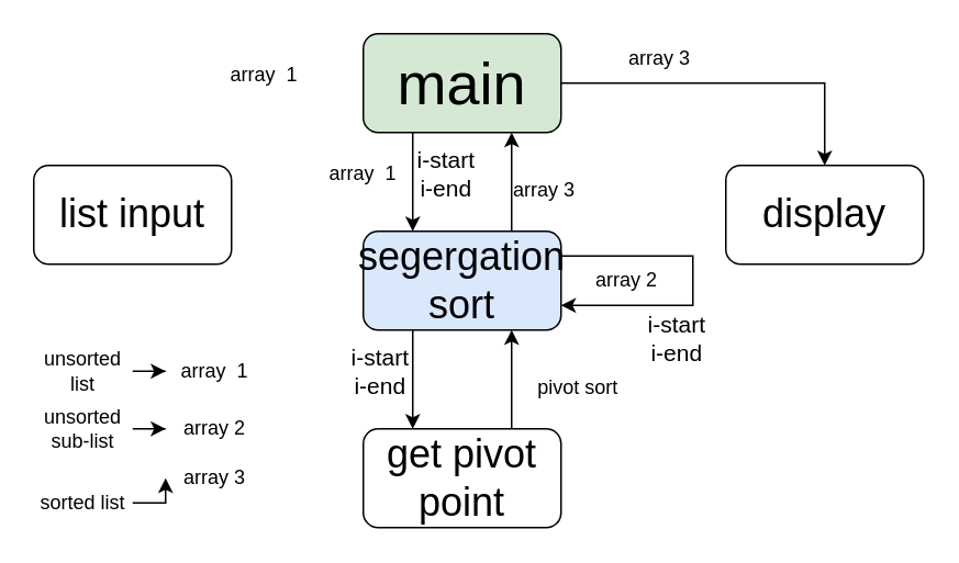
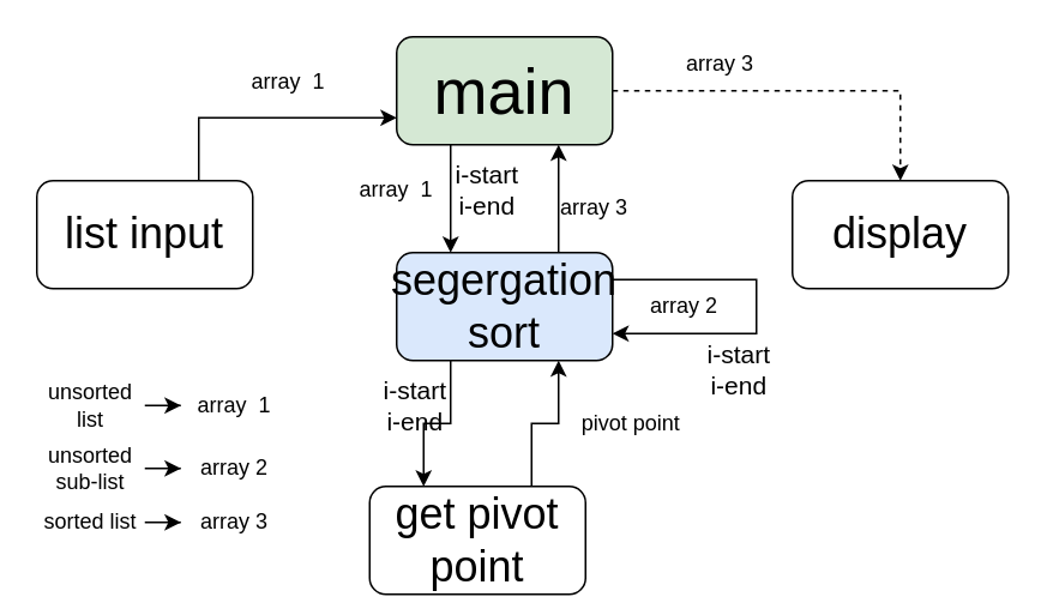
- <mxCell id="3" style="edgeStyle=orthogonalEdgeStyle;rounded=0;orthogonalLoop=1;jettySize=auto;html=1;exitX=1;exitY=0.5;exitDx=0;exitDy=0;entryX=0.5;entryY=0;entryDx=0;entryDy=0;" parent="1" source="4" target="20" edge="1"><mxGeometry relative="1" as="geometry" /></mxCell>
+ <mxCell id="3" style="edgeStyle=orthogonalEdgeStyle;rounded=0;orthogonalLoop=1;jettySize=auto;html=1;exitX=1;exitY=0.5;exitDx=0;exitDy=0;entryX=0.5;entryY=0;entryDx=0;entryDy=0;dashed=1;" parent="1" source="4" target="20" edge="1"><mxGeometry relative="1" as="geometry" /></mxCell>
+ <mxCell id="5" style="edgeStyle=orthogonalEdgeStyle;rounded=0;orthogonalLoop=1;jettySize=auto;html=1;exitX=0.75;exitY=0;exitDx=0;exitDy=0;entryX=0;entryY=0.75;entryDx=0;entryDy=0;" parent="1" source="6" target="4" edge="1"><mxGeometry relative="1" as="geometry" /></mxCell>
- <mxCell id="14" value="pivot sort" style="text;html=1;align=center;verticalAlign=middle;resizable=0;points=[];autosize=1;strokeColor=none;fillColor=none;" parent="1" vertex="1"><mxGeometry x="310" y="220" width="80" height="30" as="geometry" /></mxCell>
+ <mxCell id="14" value="pivot point" style="text;html=1;align=center;verticalAlign=middle;resizable=0;points=[];autosize=1;strokeColor=none;fillColor=none;" parent="1" vertex="1"><mxGeometry x="310" y="220" width="80" height="30" as="geometry" /></mxCell>
- <mxCell id="13" value="&lt;font style=&quot;font-size: 24px;&quot;&gt;get pivot point&lt;/font&gt;" style="rounded=1;whiteSpace=wrap;html=1;" parent="1" vertex="1"><mxGeometry x="220" y="260" width="120" height="60" as="geometry" /></mxCell>
+ <mxCell id="13" value="&lt;font style=&quot;font-size: 24px;&quot;&gt;get pivot point&lt;/font&gt;" style="rounded=1;whiteSpace=wrap;html=1;" parent="1" vertex="1"><mxGeometry x="205" y="270" width="120" height="60" as="geometry" /></mxCell>
- <mxCell id="19" value="sorted list" style="text;html=1;strokeColor=none;fillColor=none;align=center;verticalAlign=middle;whiteSpace=wrap;rounded=0;" parent="1" vertex="1"><mxGeometry x="20" y="290" width="60" height="30" as="geometry" /></mxCell>
+ <mxCell id="19" value="sorted list" style="text;html=1;strokeColor=none;fillColor=none;align=center;verticalAlign=middle;whiteSpace=wrap;rounded=0;" parent="1" vertex="1"><mxGeometry x="20" y="275" width="60" height="30" as="geometry" /></mxCell>
